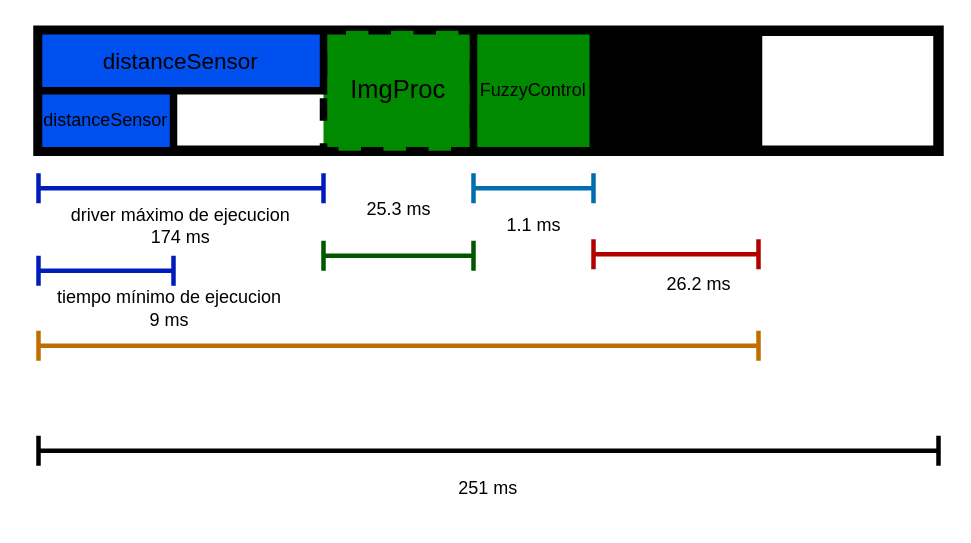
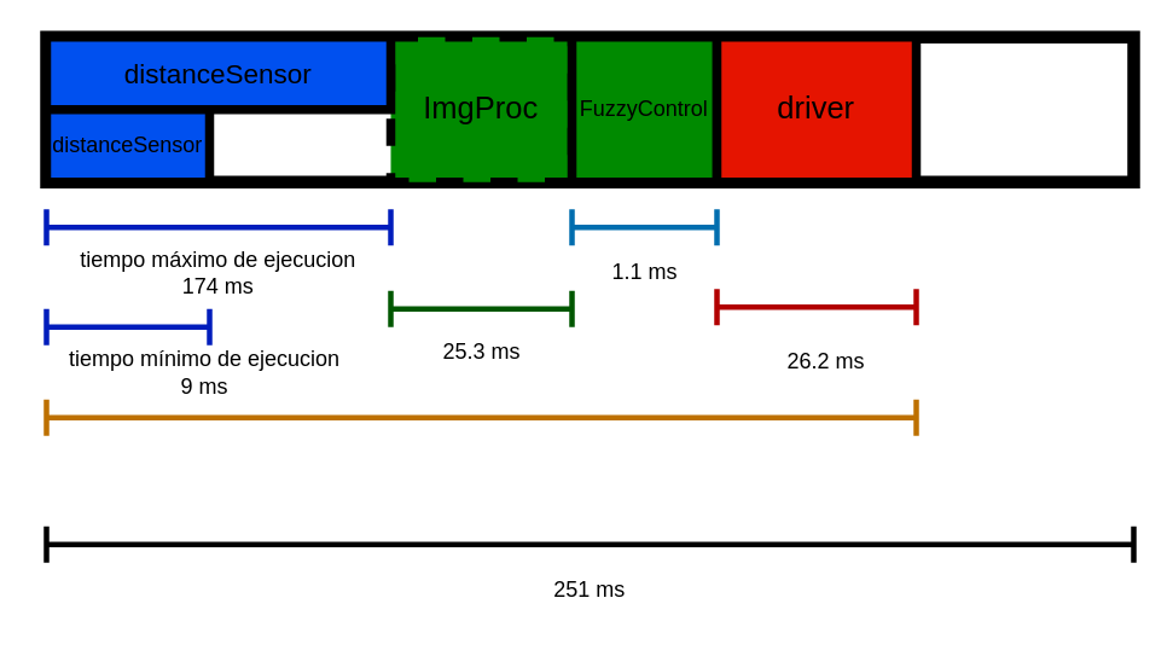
- <mxCell id="6" value="driver" style="rounded=0;whiteSpace=wrap;html=1;fillColor=#000000;fontColor=#000000;strokeColor=#000000;strokeWidth=5;fontSize=17;" parent="1" vertex="1"><mxGeometry x="395" y="20" width="110" height="80" as="geometry" /></mxCell>
+ <mxCell id="6" value="driver" style="rounded=0;whiteSpace=wrap;html=1;fillColor=#e51400;fontColor=#000000;strokeColor=#000000;strokeWidth=5;fontSize=17;" parent="1" vertex="1"><mxGeometry x="395" y="20" width="110" height="80" as="geometry" /></mxCell>
- <mxCell id="15" value="25.3 ms" style="text;html=1;align=center;verticalAlign=middle;resizable=0;points=[];autosize=1;strokeColor=none;fillColor=none;fontColor=#000000;strokeWidth=1;" parent="1" vertex="1"><mxGeometry x="235" y="129" width="60" height="20" as="geometry" /></mxCell>
+ <mxCell id="15" value="25.3 ms" style="text;html=1;align=center;verticalAlign=middle;resizable=0;points=[];autosize=1;strokeColor=none;fillColor=none;fontColor=#000000;strokeWidth=1;" parent="1" vertex="1"><mxGeometry x="235" y="184" width="60" height="20" as="geometry" /></mxCell>
- <mxCell id="7" value="driver máximo de ejecucion &#10;174 ms" style="text;strokeColor=#001DBC;fillColor=none;align=center;verticalAlign=middle;whiteSpace=wrap;rounded=0;fontColor=#000000;opacity=0;" parent="1" vertex="1"><mxGeometry x="20" y="135" width="200" height="30" as="geometry" /></mxCell>
+ <mxCell id="7" value="tiempo máximo de ejecucion &#10;174 ms" style="text;strokeColor=#001DBC;fillColor=none;align=center;verticalAlign=middle;whiteSpace=wrap;rounded=0;fontColor=#000000;opacity=0;" parent="1" vertex="1"><mxGeometry x="20" y="135" width="200" height="30" as="geometry" /></mxCell>
- <mxCell id="17" value="26.2 ms" style="text;html=1;align=center;verticalAlign=middle;resizable=0;points=[];autosize=1;strokeColor=none;fillColor=none;fontColor=#000000;" parent="1" vertex="1"><mxGeometry x="435" y="179" width="60" height="20" as="geometry" /></mxCell>
+ <mxCell id="17" value="26.2 ms" style="text;html=1;align=center;verticalAlign=middle;resizable=0;points=[];autosize=1;strokeColor=none;fillColor=none;fontColor=#000000;" parent="1" vertex="1"><mxGeometry x="425" y="189" width="60" height="20" as="geometry" /></mxCell>
